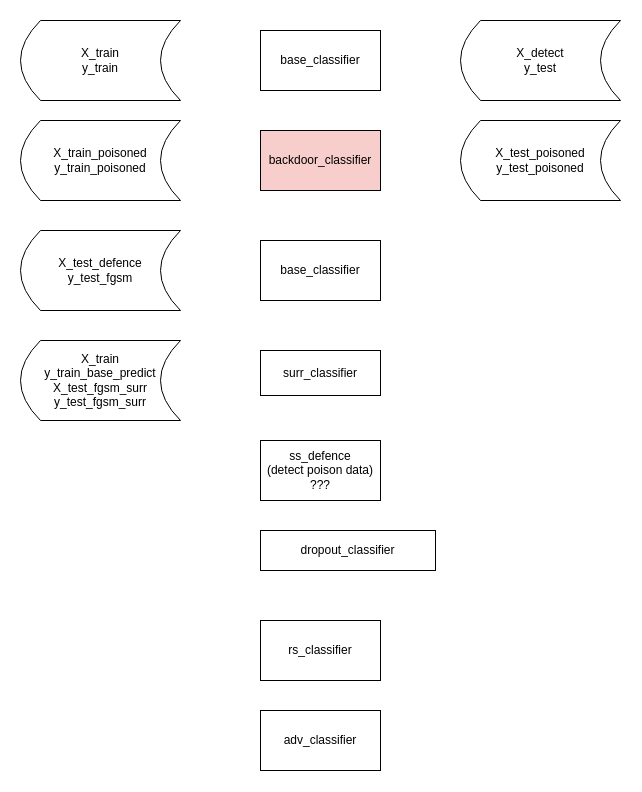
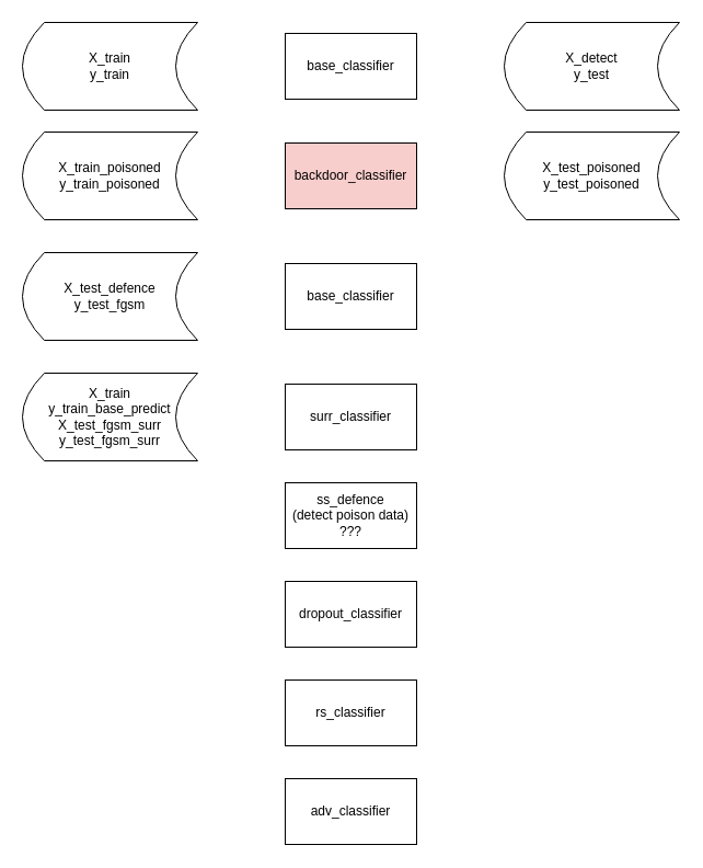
- <mxCell id="10" value="surr_classifier" style="rounded=0;whiteSpace=wrap;html=1;" vertex="1" parent="1"><mxGeometry x="260" y="350" width="120" height="45" as="geometry" /></mxCell>
+ <mxCell id="10" value="surr_classifier" style="rounded=0;whiteSpace=wrap;html=1;" vertex="1" parent="1"><mxGeometry x="260" y="350" width="120" height="60" as="geometry" /></mxCell>
- <mxCell id="7" value="dropout_classifier" style="rounded=0;whiteSpace=wrap;html=1;" vertex="1" parent="1"><mxGeometry x="260" y="530" width="175" height="40" as="geometry" /></mxCell>
+ <mxCell id="7" value="dropout_classifier" style="rounded=0;whiteSpace=wrap;html=1;" vertex="1" parent="1"><mxGeometry x="260" y="530" width="120" height="60" as="geometry" /></mxCell>
